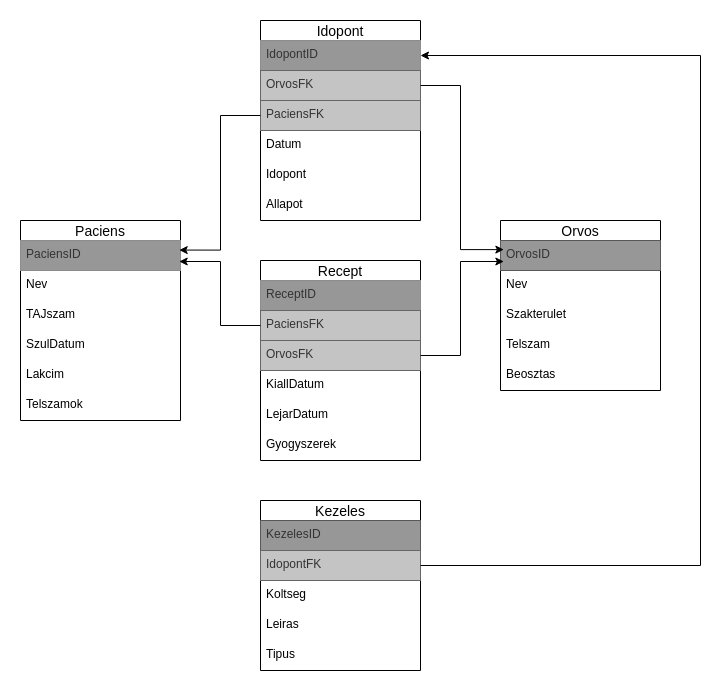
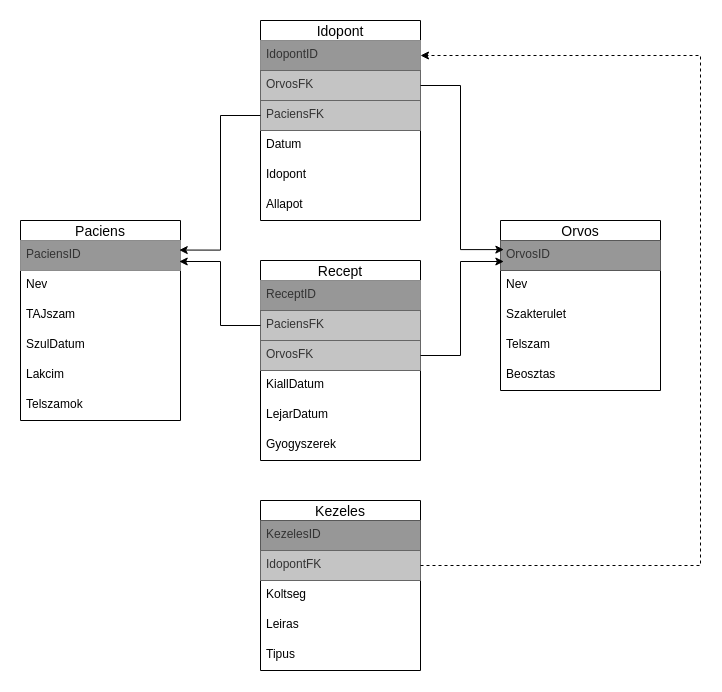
- <mxCell id="39" style="edgeStyle=orthogonalEdgeStyle;rounded=0;orthogonalLoop=1;jettySize=auto;html=1;exitX=1;exitY=0.5;exitDx=0;exitDy=0;entryX=1;entryY=0.5;entryDx=0;entryDy=0;" edge="1" parent="1" source="31" target="23"><mxGeometry relative="1" as="geometry"><Array as="points"><mxPoint x="700" y="565" /><mxPoint x="700" y="55" /></Array></mxGeometry></mxCell>
+ <mxCell id="39" style="edgeStyle=orthogonalEdgeStyle;rounded=0;orthogonalLoop=1;jettySize=auto;html=1;exitX=1;exitY=0.5;exitDx=0;exitDy=0;entryX=1;entryY=0.5;entryDx=0;entryDy=0;dashed=1;" edge="1" parent="1" source="31" target="23"><mxGeometry relative="1" as="geometry"><Array as="points"><mxPoint x="700" y="565" /><mxPoint x="700" y="55" /></Array></mxGeometry></mxCell>
